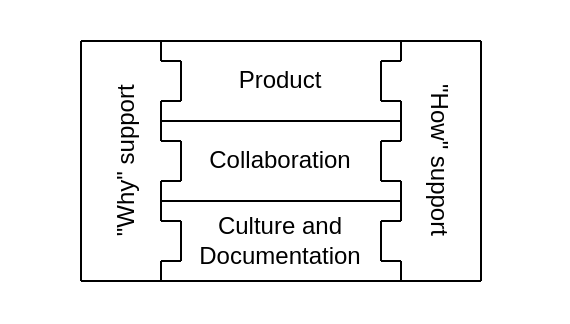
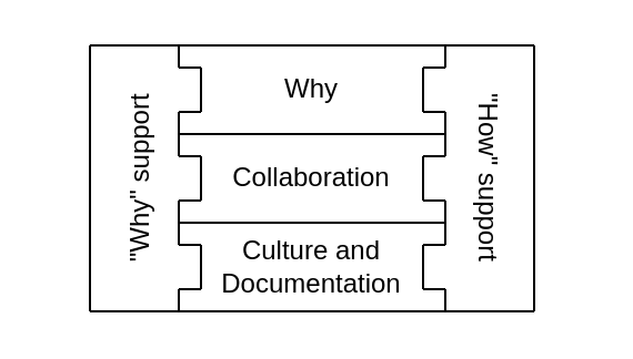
- <mxCell id="26" value="Product" style="text;html=1;strokeColor=none;fillColor=none;align=center;verticalAlign=middle;whiteSpace=wrap;rounded=0;shadow=0;glass=0;sketch=0;" parent="3" vertex="1"><mxGeometry x="70" y="5" width="60" height="30" as="geometry" /></mxCell>
+ <mxCell id="26" value="Why" style="text;html=1;strokeColor=none;fillColor=none;align=center;verticalAlign=middle;whiteSpace=wrap;rounded=0;shadow=0;glass=0;sketch=0;" parent="3" vertex="1"><mxGeometry x="70" y="5" width="60" height="30" as="geometry" /></mxCell>
